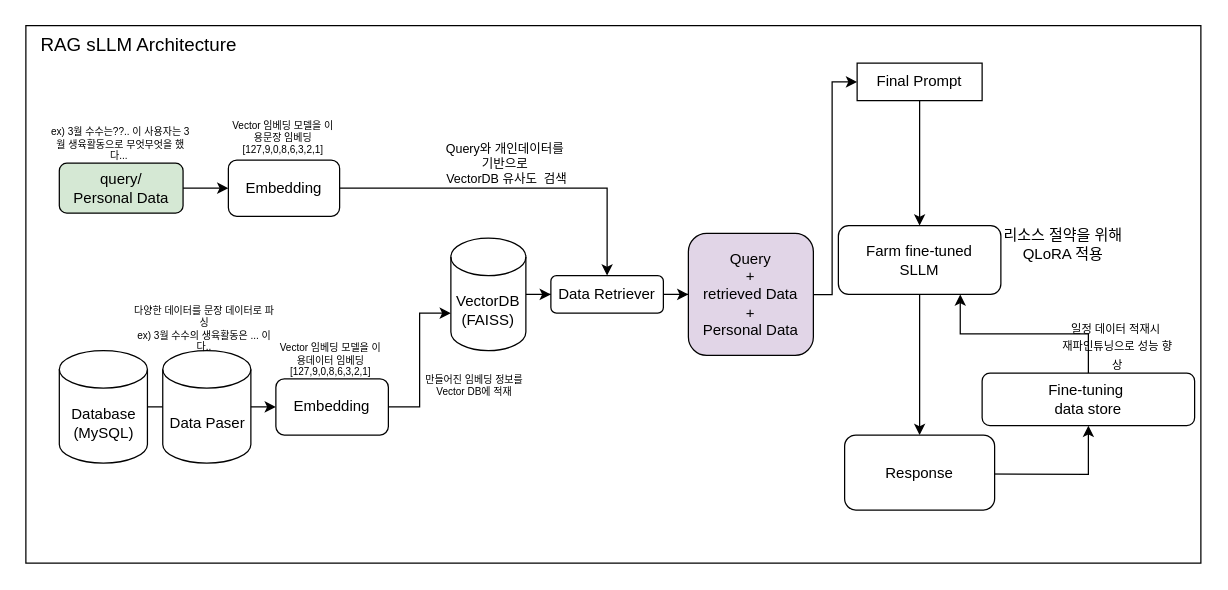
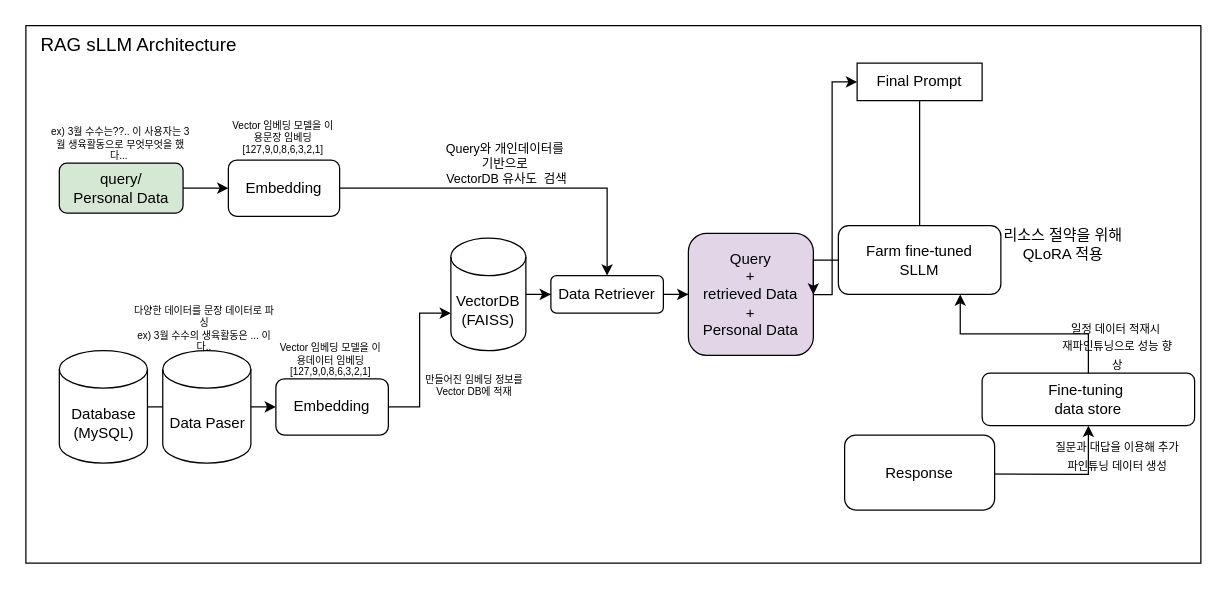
- <mxCell id="16" style="edgeStyle=orthogonalEdgeStyle;rounded=0;orthogonalLoop=1;jettySize=auto;html=1;entryX=0.5;entryY=0;entryDx=0;entryDy=0;" edge="1" parent="1" source="17" target="20"><mxGeometry relative="1" as="geometry" /></mxCell>
+ <mxCell id="16" style="edgeStyle=orthogonalEdgeStyle;rounded=0;orthogonalLoop=1;jettySize=auto;html=1;entryX=0.5;entryY=0;entryDx=0;entryDy=0;endArrow=none;" edge="1" parent="1" source="17" target="20"><mxGeometry relative="1" as="geometry" /></mxCell>
- <mxCell id="19" style="edgeStyle=orthogonalEdgeStyle;rounded=0;orthogonalLoop=1;jettySize=auto;html=1;" edge="1" parent="1" source="20" target="22"><mxGeometry relative="1" as="geometry" /></mxCell>
+ <mxCell id="19" style="edgeStyle=orthogonalEdgeStyle;rounded=0;orthogonalLoop=1;jettySize=auto;html=1;" edge="1" parent="1" source="20" target="15"><mxGeometry relative="1" as="geometry" /></mxCell>
+ <mxCell id="34" value="&lt;font style=&quot;font-size: 9px;&quot;&gt;질문과 대답을 이용해 추가 파인튜닝 데이터 생성&lt;/font&gt;" style="text;html=1;align=center;verticalAlign=middle;whiteSpace=wrap;rounded=0;" vertex="1" parent="1"><mxGeometry x="842" y="347.5" width="103" height="32.5" as="geometry" /></mxCell>
